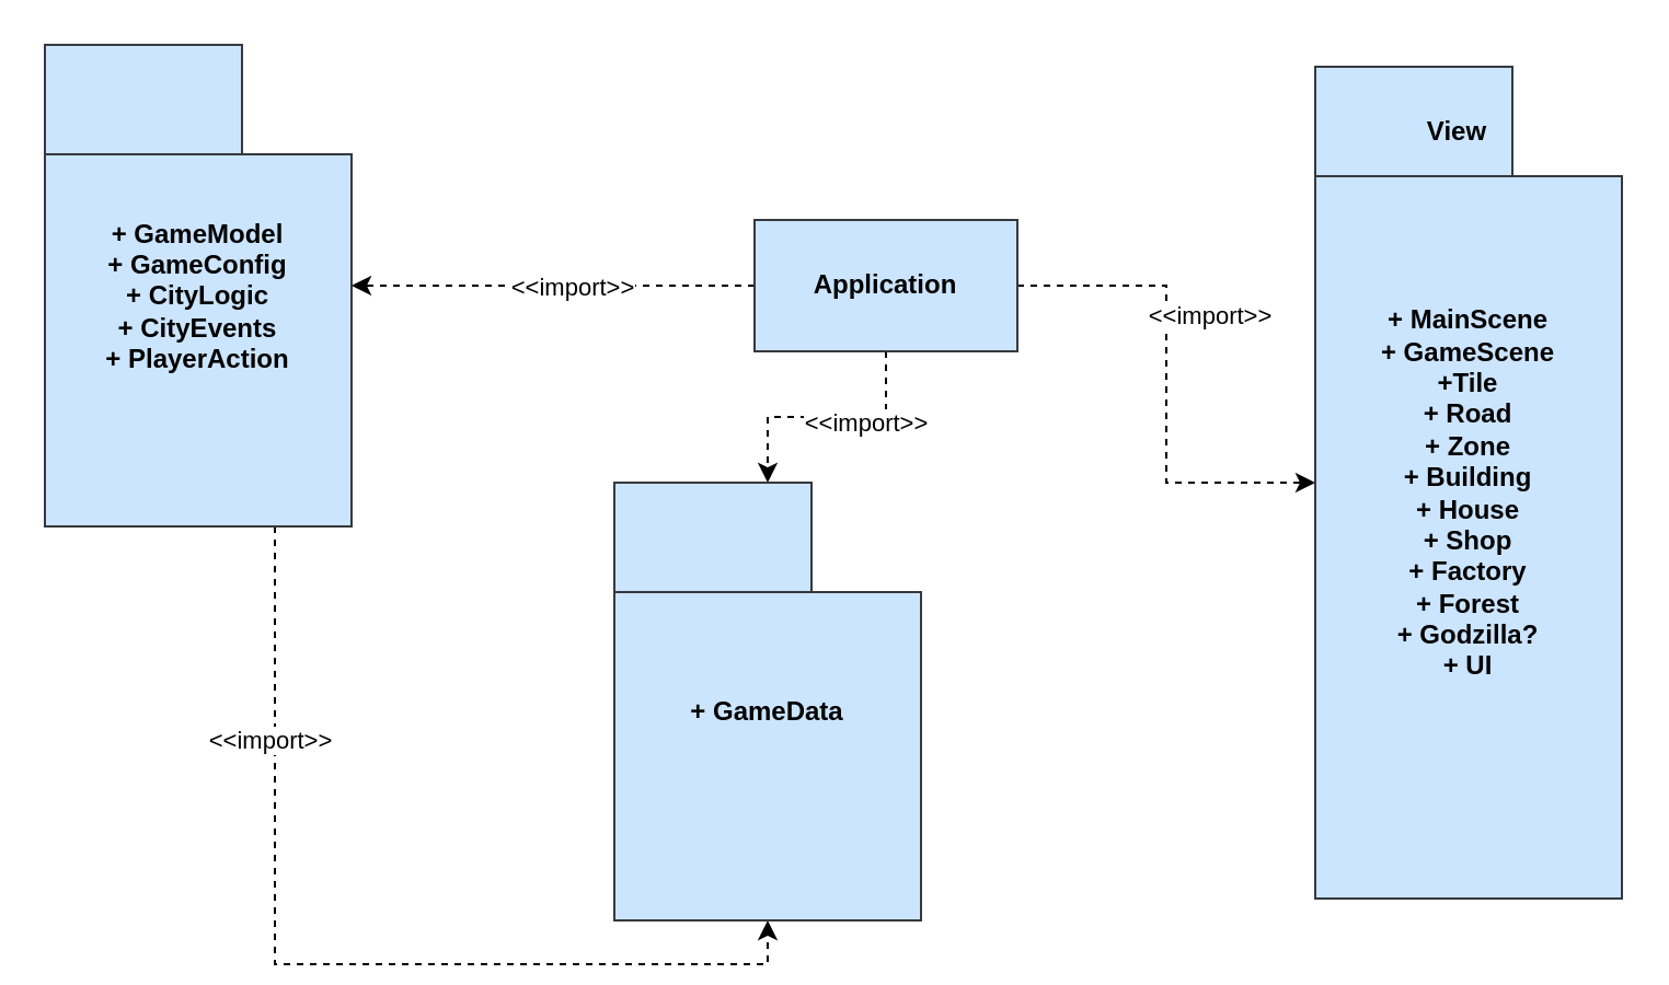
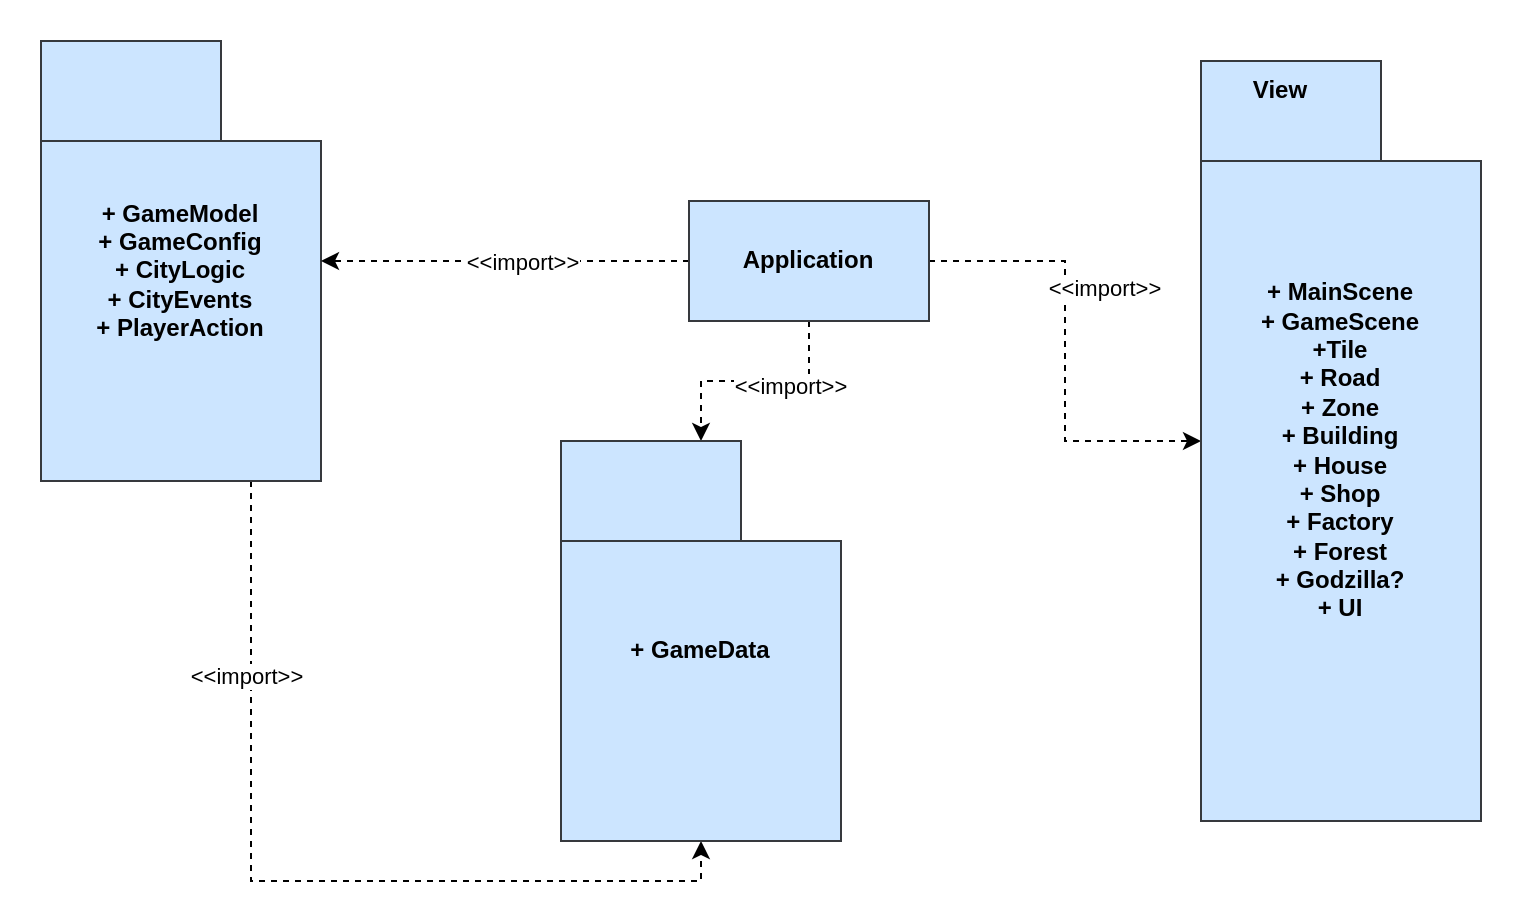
- <mxCell id="13" value="&lt;b&gt;View&lt;/b&gt;" style="text;html=1;strokeColor=none;fillColor=none;align=center;verticalAlign=middle;whiteSpace=wrap;rounded=0;" parent="1" vertex="1"><mxGeometry x="635" y="45" width="60" height="30" as="geometry" /></mxCell>
+ <mxCell id="13" value="&lt;b&gt;View&lt;/b&gt;" style="text;html=1;strokeColor=none;fillColor=none;align=center;verticalAlign=middle;whiteSpace=wrap;rounded=0;" parent="1" vertex="1"><mxGeometry x="610" y="30" width="60" height="30" as="geometry" /></mxCell>
